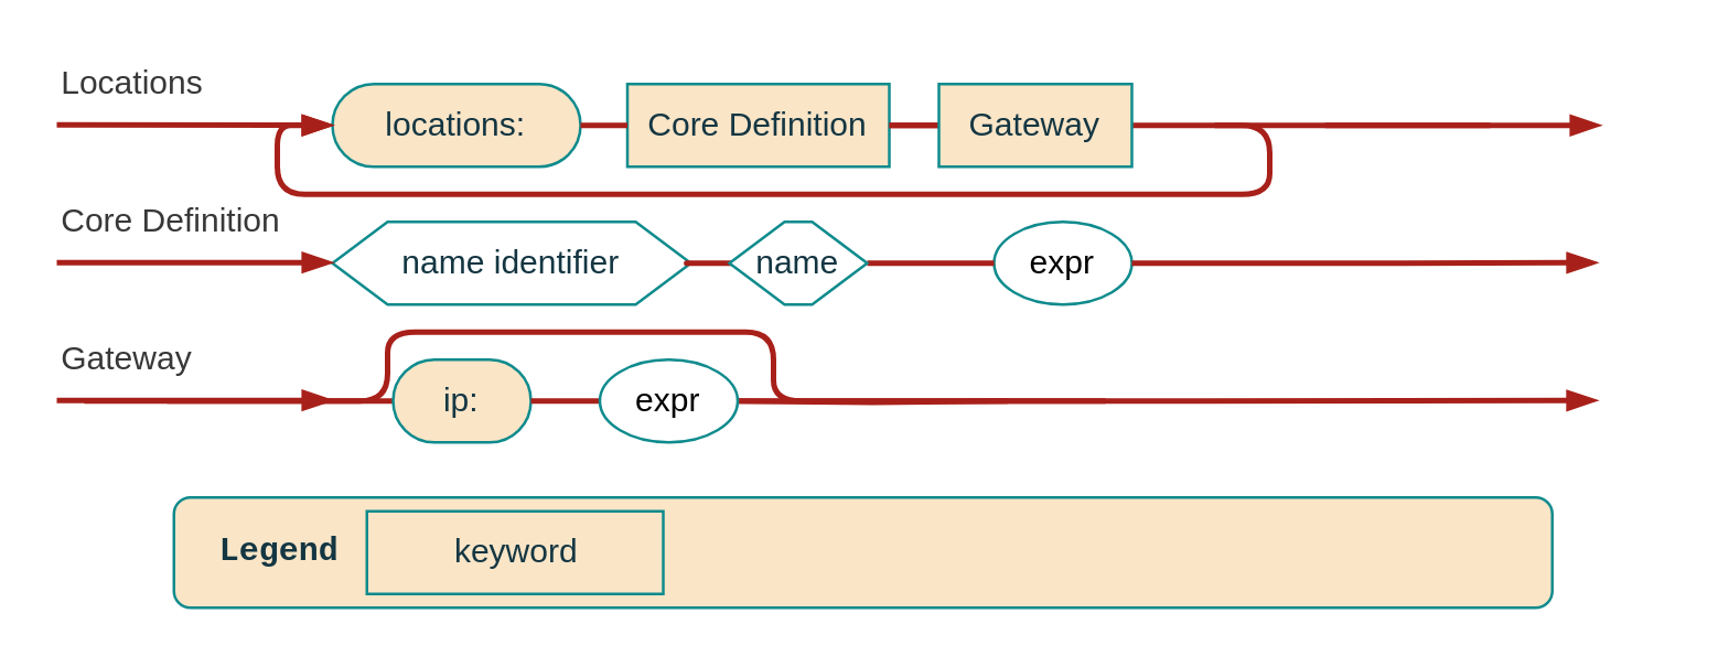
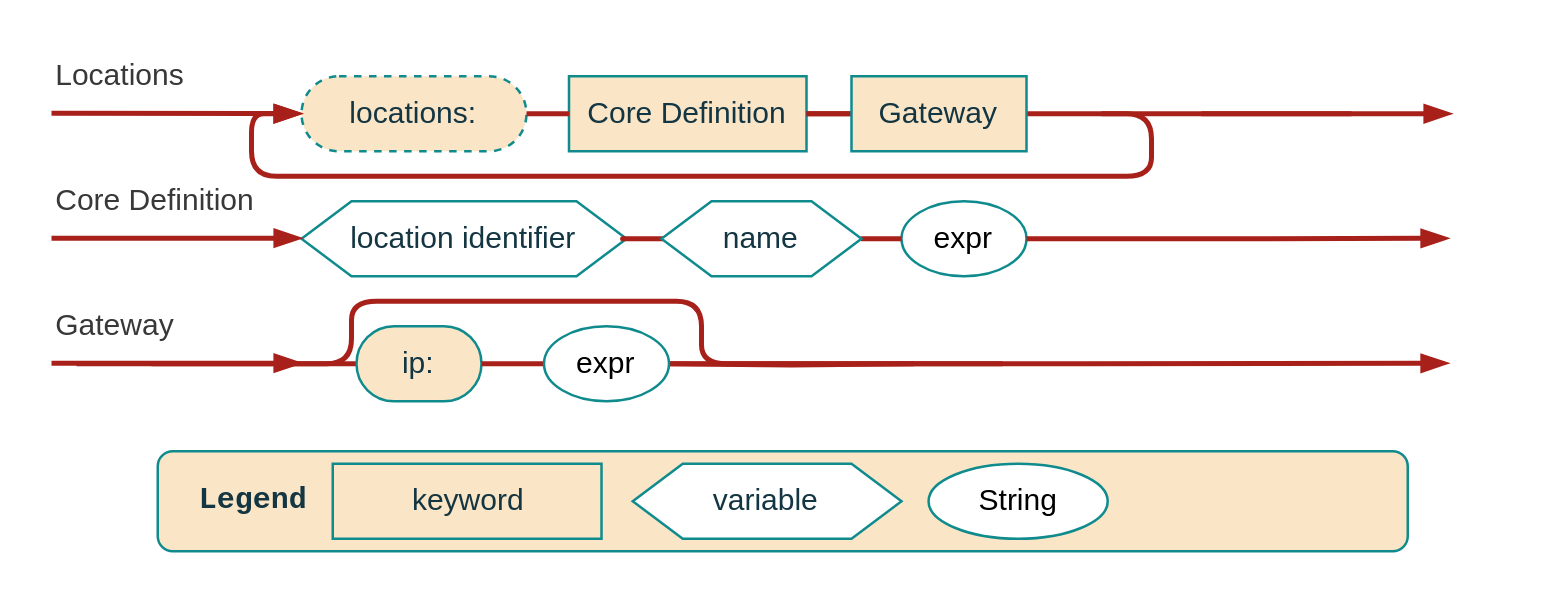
- <mxCell id="20" value="&lt;p&gt;locations:&lt;/p&gt;" style="rounded=1;whiteSpace=wrap;html=1;arcSize=50;fontStyle=0;fillColor=#FAE5C7;strokeColor=#0F8B8D;labelBackgroundColor=none;fontColor=#143642;" parent="1" vertex="1"><mxGeometry x="120" y="30" width="90" height="30" as="geometry" /></mxCell>
+ <mxCell id="20" value="&lt;p&gt;locations:&lt;/p&gt;" style="rounded=1;whiteSpace=wrap;html=1;arcSize=50;fontStyle=0;fillColor=#FAE5C7;strokeColor=#0F8B8D;labelBackgroundColor=none;fontColor=#143642;dashed=1;" parent="1" vertex="1"><mxGeometry x="120" y="30" width="90" height="30" as="geometry" /></mxCell>
- <mxCell id="13" value="name identifier" style="shape=hexagon;perimeter=hexagonPerimeter2;whiteSpace=wrap;html=1;fixedSize=1;strokeColor=#0F8B8D;fontColor=#143642;fillColor=default;" parent="1" vertex="1"><mxGeometry x="120" y="80" width="130" height="30" as="geometry" /></mxCell>
+ <mxCell id="13" value="location identifier" style="shape=hexagon;perimeter=hexagonPerimeter2;whiteSpace=wrap;html=1;fixedSize=1;strokeColor=#0F8B8D;fontColor=#143642;fillColor=default;" parent="1" vertex="1"><mxGeometry x="120" y="80" width="130" height="30" as="geometry" /></mxCell>
- <mxCell id="28" value="name" style="shape=hexagon;perimeter=hexagonPerimeter2;whiteSpace=wrap;html=1;fixedSize=1;strokeColor=#0F8B8D;fontColor=#143642;fillColor=default;" parent="1" vertex="1"><mxGeometry x="264" y="80" width="50" height="30" as="geometry" /></mxCell>
+ <mxCell id="28" value="name" style="shape=hexagon;perimeter=hexagonPerimeter2;whiteSpace=wrap;html=1;fixedSize=1;strokeColor=#0F8B8D;fontColor=#143642;fillColor=default;" parent="1" vertex="1"><mxGeometry x="264" y="80" width="80" height="30" as="geometry" /></mxCell>
+ <mxCell id="5" value="variable" style="shape=hexagon;perimeter=hexagonPerimeter2;whiteSpace=wrap;html=1;fixedSize=1;strokeColor=#0F8B8D;fontColor=#143642;fillColor=default;container=0;" parent="2" vertex="1"><mxGeometry x="189.996" y="5" width="107.5" height="30" as="geometry" /></mxCell>
+ <mxCell id="4" value="String" style="ellipse;whiteSpace=wrap;html=1;rounded=1;labelBackgroundColor=none;strokeColor=#0F8B8D;fontFamily=Helvetica;fontSize=12;fontColor=default;fillColor=default;container=0;" parent="2" vertex="1"><mxGeometry x="308.33" y="5" width="71.667" height="30" as="geometry" /></mxCell>
